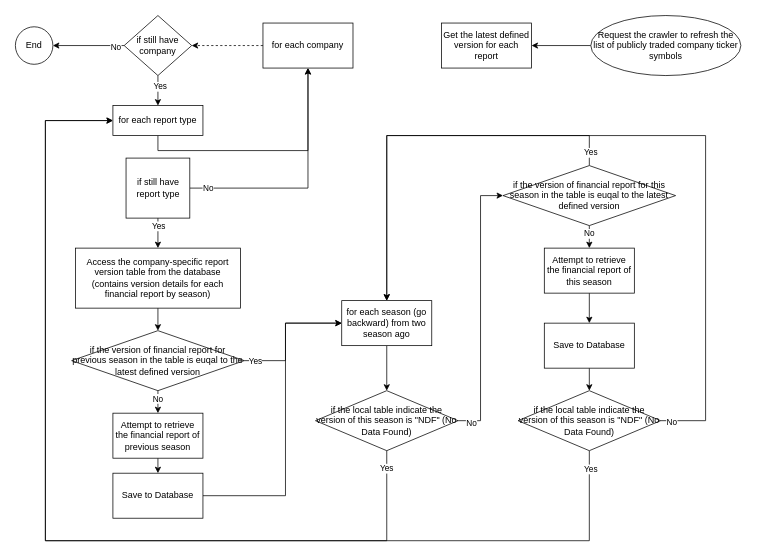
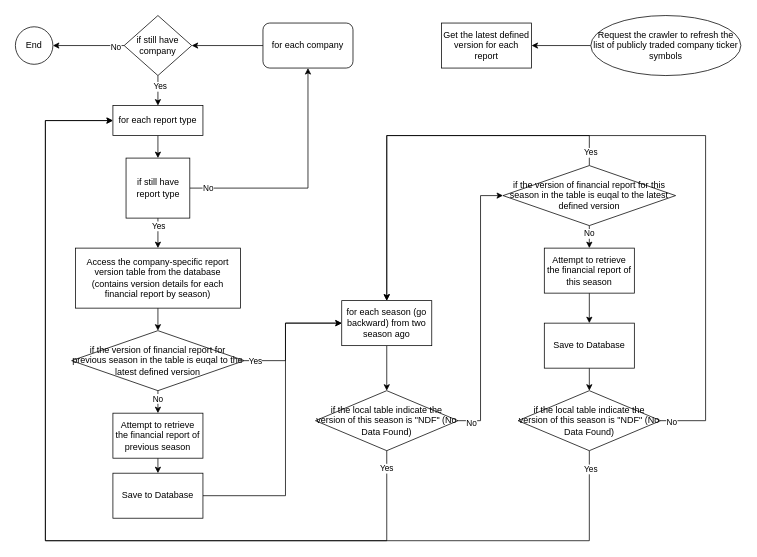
- <mxCell id="28" style="edgeStyle=orthogonalEdgeStyle;rounded=0;orthogonalLoop=1;jettySize=auto;html=1;exitX=0;exitY=0.5;exitDx=0;exitDy=0;entryX=1;entryY=0.5;entryDx=0;entryDy=0;dashed=1;" edge="1" parent="1" source="29" target="34"><mxGeometry relative="1" as="geometry" /></mxCell>
+ <mxCell id="28" style="edgeStyle=orthogonalEdgeStyle;rounded=0;orthogonalLoop=1;jettySize=auto;html=1;exitX=0;exitY=0.5;exitDx=0;exitDy=0;entryX=1;entryY=0.5;entryDx=0;entryDy=0;" edge="1" parent="1" source="29" target="34"><mxGeometry relative="1" as="geometry" /></mxCell>
- <mxCell id="29" value="for each company" style="rounded=0;whiteSpace=wrap;html=1;" vertex="1" parent="1"><mxGeometry x="350" y="30" width="120" height="60" as="geometry" /></mxCell>
+ <mxCell id="29" value="for each company" style="whiteSpace=wrap;html=1;rounded=1;" vertex="1" parent="1"><mxGeometry x="350" y="30" width="120" height="60" as="geometry" /></mxCell>
- <mxCell id="2" style="edgeStyle=orthogonalEdgeStyle;rounded=0;orthogonalLoop=1;jettySize=auto;html=1;exitX=0.5;exitY=1;exitDx=0;exitDy=0;" parent="1" source="3" target="29" edge="1"><mxGeometry relative="1" as="geometry" /></mxCell>
+ <mxCell id="2" style="edgeStyle=orthogonalEdgeStyle;rounded=0;orthogonalLoop=1;jettySize=auto;html=1;exitX=0.5;exitY=1;exitDx=0;exitDy=0;entryX=0.5;entryY=0;entryDx=0;entryDy=0;" parent="1" source="3" target="8" edge="1"><mxGeometry relative="1" as="geometry" /></mxCell>
